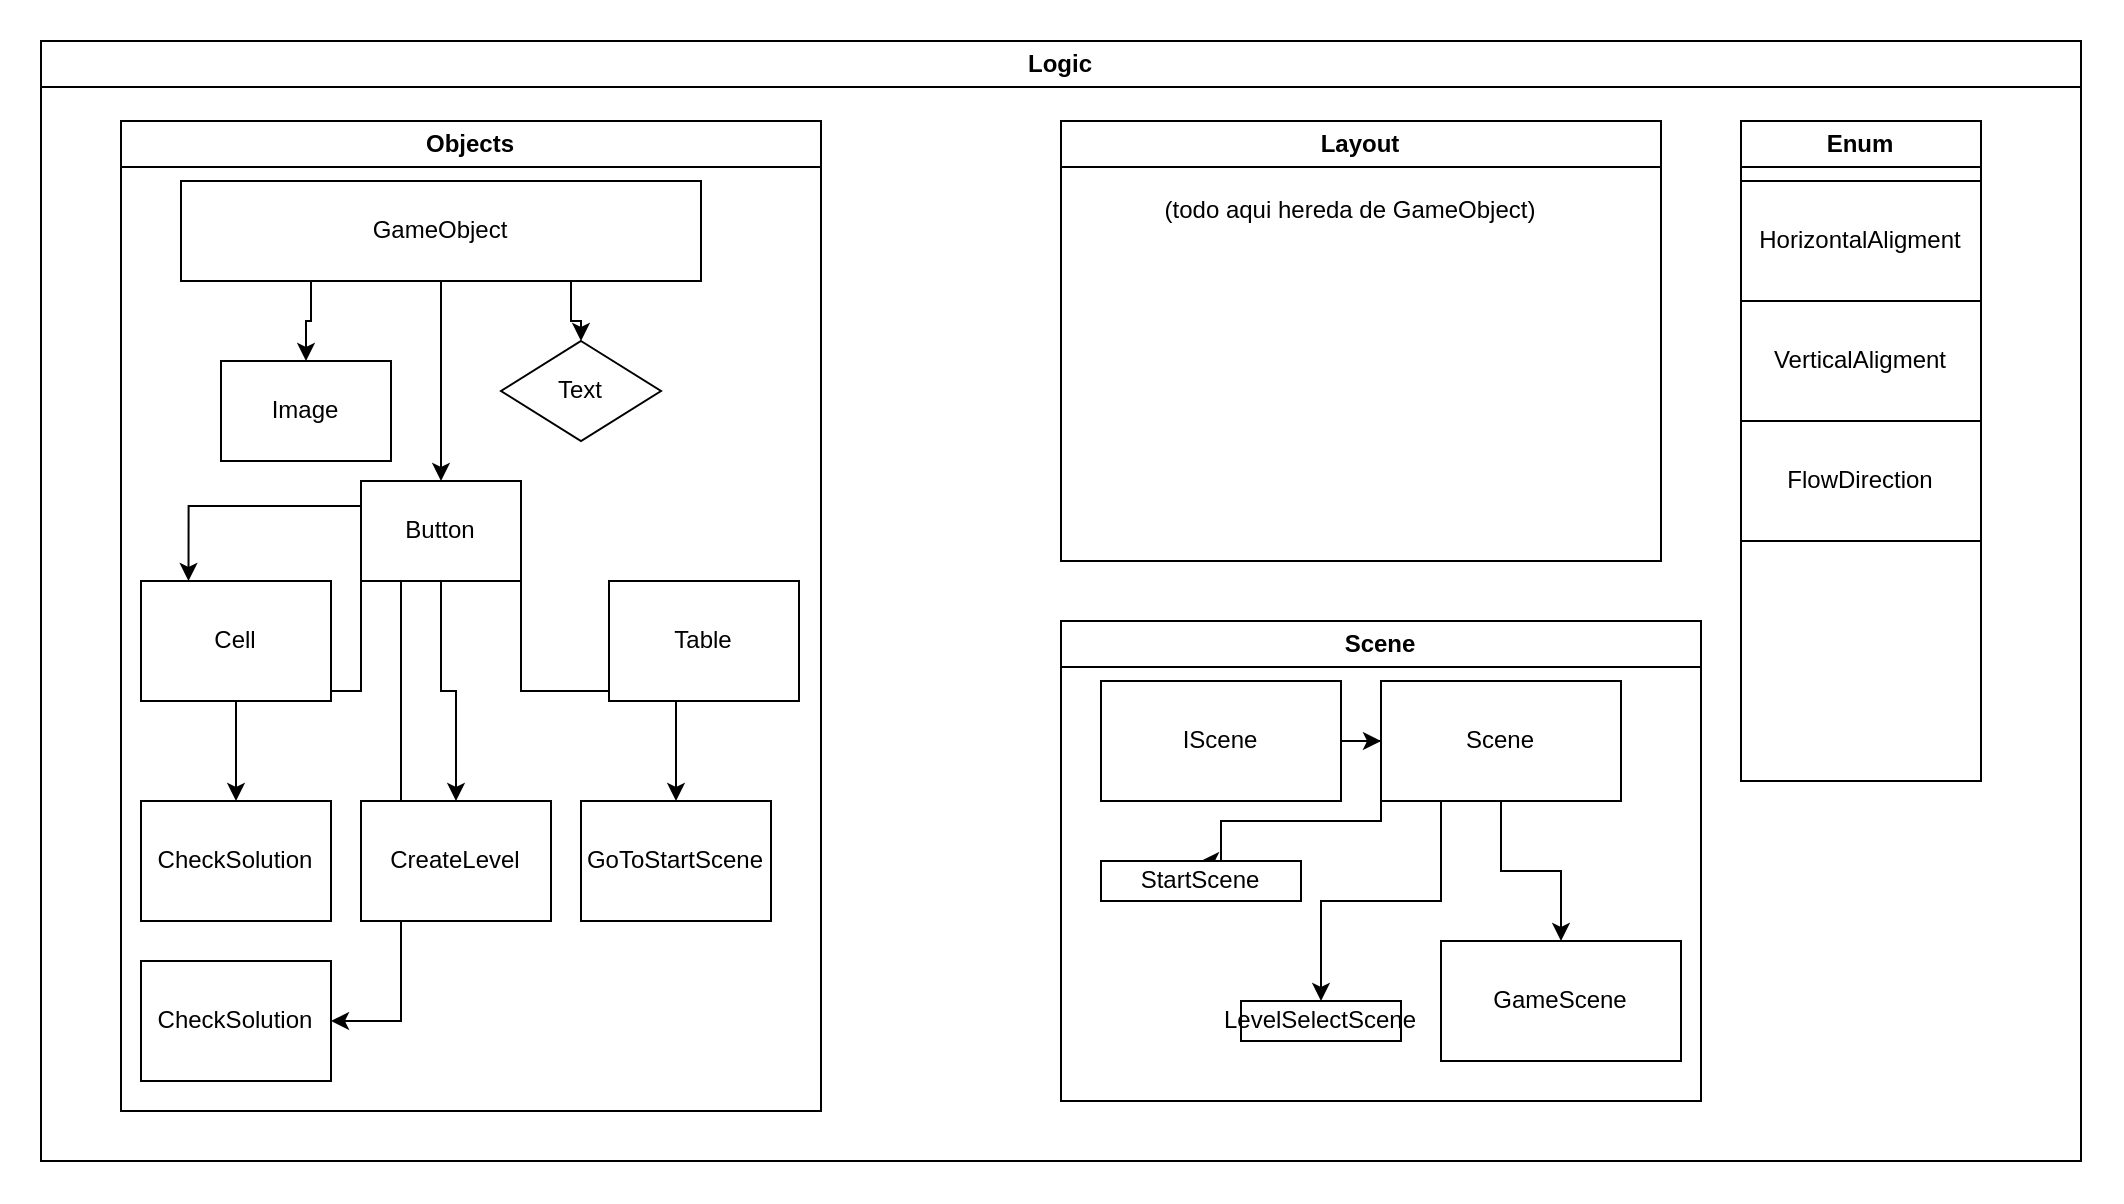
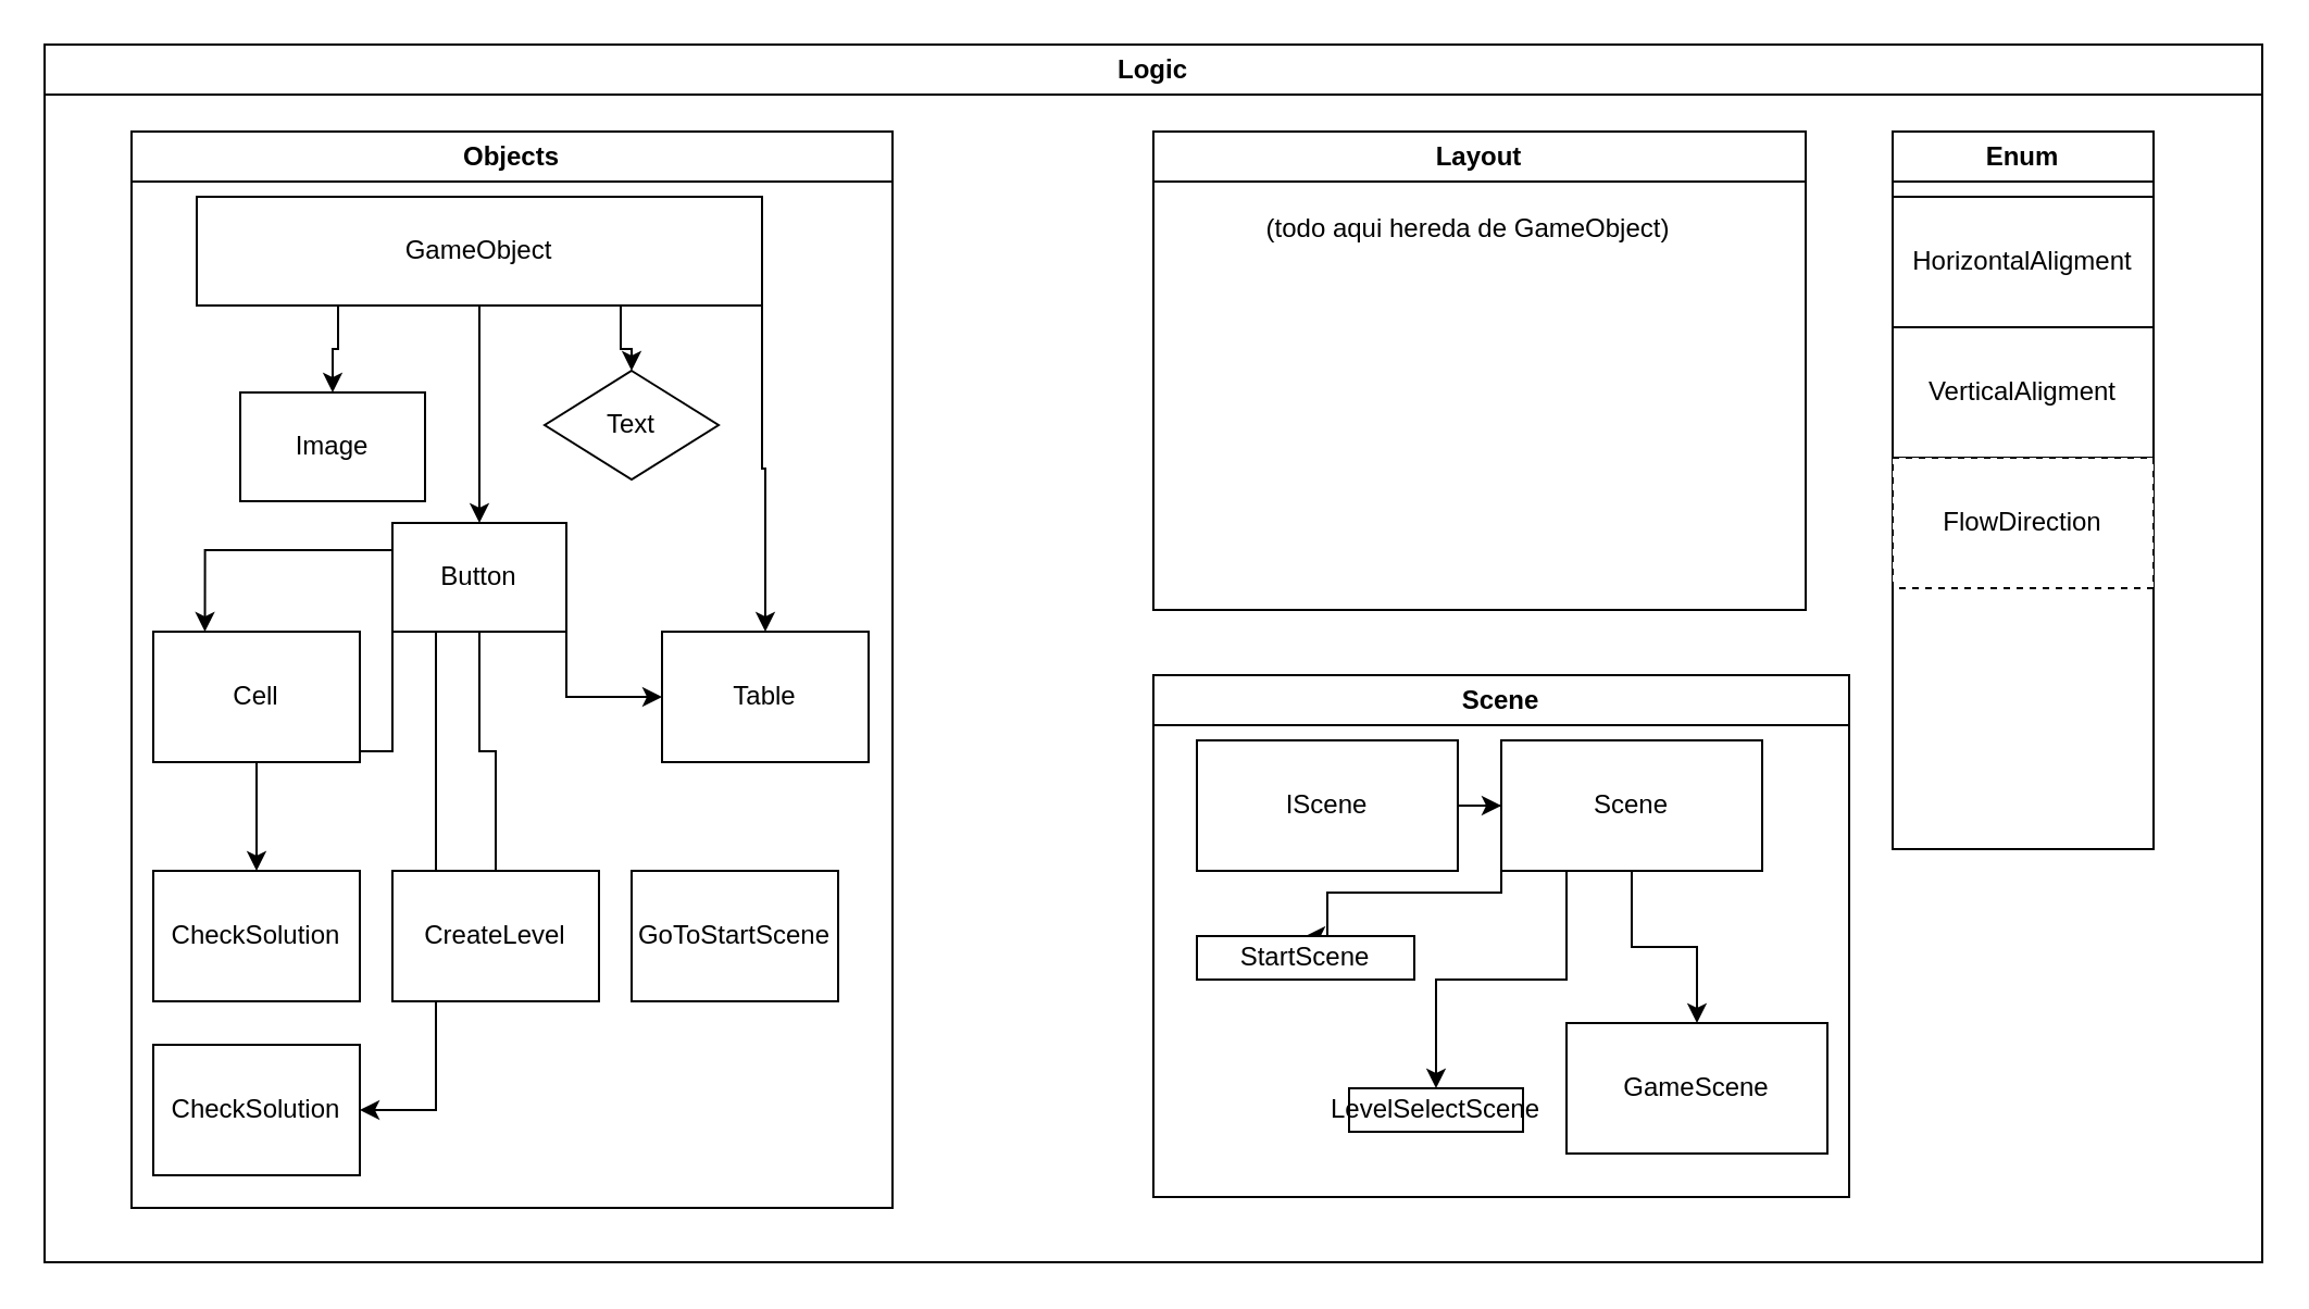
+ <mxCell id="9" style="edgeStyle=orthogonalEdgeStyle;rounded=0;orthogonalLoop=1;jettySize=auto;html=1;exitX=1;exitY=1;exitDx=0;exitDy=0;" edge="1" parent="5" source="10" target="20"><mxGeometry relative="1" as="geometry" /></mxCell>
- <mxCell id="38" value="FlowDirection" style="rounded=0;whiteSpace=wrap;html=1;" vertex="1" parent="35"><mxGeometry y="150" width="120" height="60" as="geometry" /></mxCell>
+ <mxCell id="38" value="FlowDirection" style="rounded=0;whiteSpace=wrap;html=1;dashed=1;" vertex="1" parent="35"><mxGeometry y="150" width="120" height="60" as="geometry" /></mxCell>
- <mxCell id="15" style="edgeStyle=orthogonalEdgeStyle;rounded=0;orthogonalLoop=1;jettySize=auto;html=1;exitX=1;exitY=1;exitDx=0;exitDy=0;entryX=0.5;entryY=0;entryDx=0;entryDy=0;" edge="1" parent="5" source="17" target="23"><mxGeometry relative="1" as="geometry" /></mxCell>
+ <mxCell id="15" style="edgeStyle=orthogonalEdgeStyle;rounded=0;orthogonalLoop=1;jettySize=auto;html=1;exitX=1;exitY=1;exitDx=0;exitDy=0;" edge="1" parent="5" source="17" target="20"><mxGeometry relative="1" as="geometry" /></mxCell>
- <mxCell id="14" style="edgeStyle=orthogonalEdgeStyle;rounded=0;orthogonalLoop=1;jettySize=auto;html=1;exitX=0.5;exitY=1;exitDx=0;exitDy=0;" edge="1" parent="5" source="17" target="22"><mxGeometry relative="1" as="geometry" /></mxCell>
+ <mxCell id="14" style="edgeStyle=orthogonalEdgeStyle;rounded=0;orthogonalLoop=1;jettySize=auto;html=1;exitX=0.5;exitY=1;exitDx=0;exitDy=0;endArrow=none;" edge="1" parent="5" source="17" target="22"><mxGeometry relative="1" as="geometry" /></mxCell>
